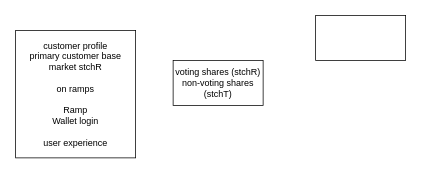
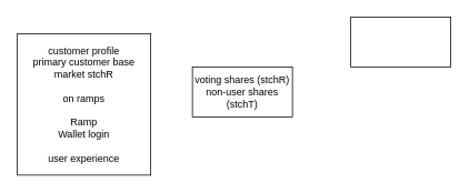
- <mxCell id="3" value="voting shares (stchR)&lt;br&gt;non-voting shares (stchT)" style="rounded=0;whiteSpace=wrap;html=1;" parent="1" vertex="1"><mxGeometry x="230" width="120" height="60" as="geometry" y="80" /></mxCell>
+ <mxCell id="3" value="voting shares (stchR)&lt;br&gt;non-user shares (stchT)" style="rounded=0;whiteSpace=wrap;html=1;" parent="1" vertex="1"><mxGeometry x="230" width="120" height="60" as="geometry" y="80" /></mxCell>
